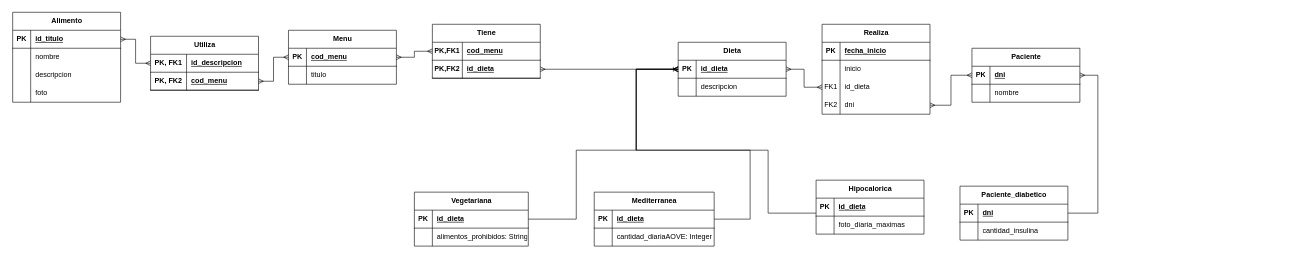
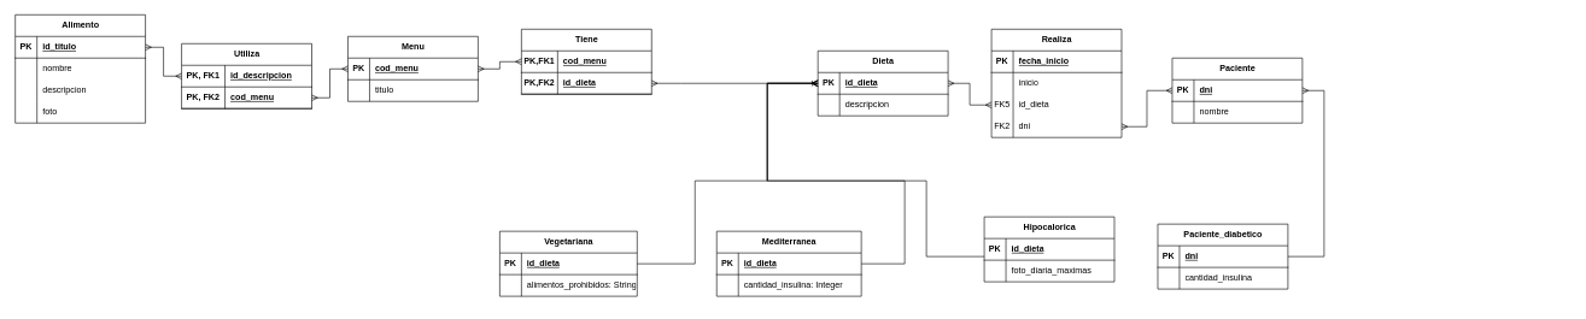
- <mxCell id="58" value="FK1" style="shape=partialRectangle;connectable=0;fillColor=none;top=0;left=0;bottom=0;right=0;fontStyle=0;overflow=hidden;whiteSpace=wrap;html=1;" vertex="1" parent="57"><mxGeometry width="30" height="30" as="geometry"><mxRectangle width="30" height="30" as="alternateBounds" /></mxGeometry></mxCell>
+ <mxCell id="58" value="FK5" style="shape=partialRectangle;connectable=0;fillColor=none;top=0;left=0;bottom=0;right=0;fontStyle=0;overflow=hidden;whiteSpace=wrap;html=1;" vertex="1" parent="57"><mxGeometry width="30" height="30" as="geometry"><mxRectangle width="30" height="30" as="alternateBounds" /></mxGeometry></mxCell>
- <mxCell id="42" value="cantidad_diariaAOVE: Integer" style="shape=partialRectangle;connectable=0;fillColor=none;top=0;left=0;bottom=0;right=0;align=left;spacingLeft=6;overflow=hidden;whiteSpace=wrap;html=1;" vertex="1" parent="40"><mxGeometry x="30" width="170" height="30" as="geometry"><mxRectangle width="170" height="30" as="alternateBounds" /></mxGeometry></mxCell>
+ <mxCell id="42" value="cantidad_insulina: Integer" style="shape=partialRectangle;connectable=0;fillColor=none;top=0;left=0;bottom=0;right=0;align=left;spacingLeft=6;overflow=hidden;whiteSpace=wrap;html=1;" vertex="1" parent="40"><mxGeometry x="30" width="170" height="30" as="geometry"><mxRectangle width="170" height="30" as="alternateBounds" /></mxGeometry></mxCell>
